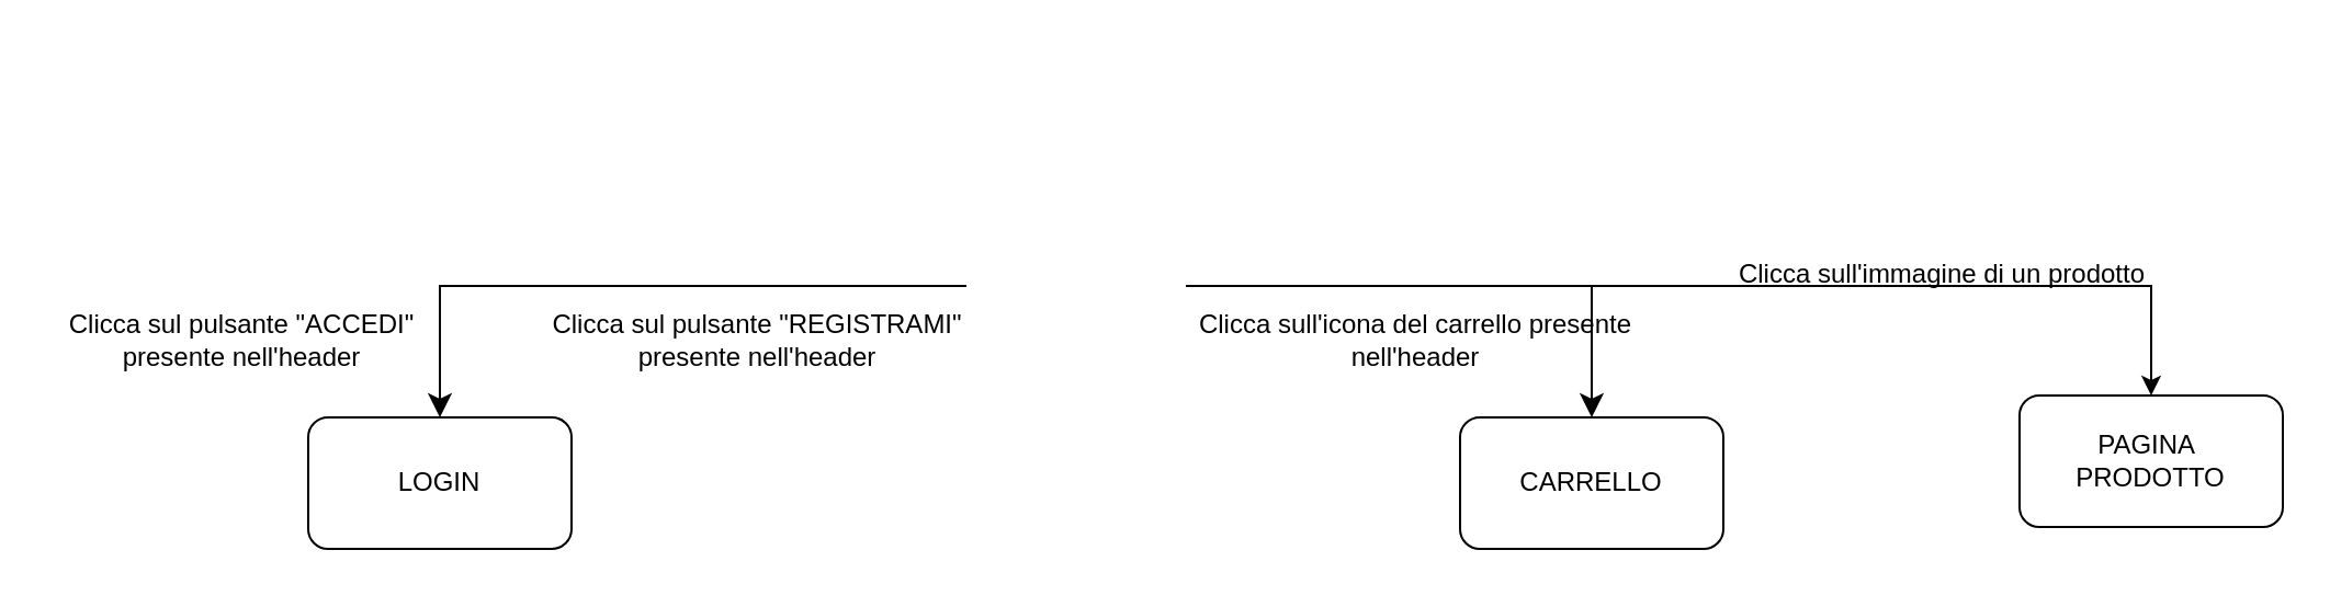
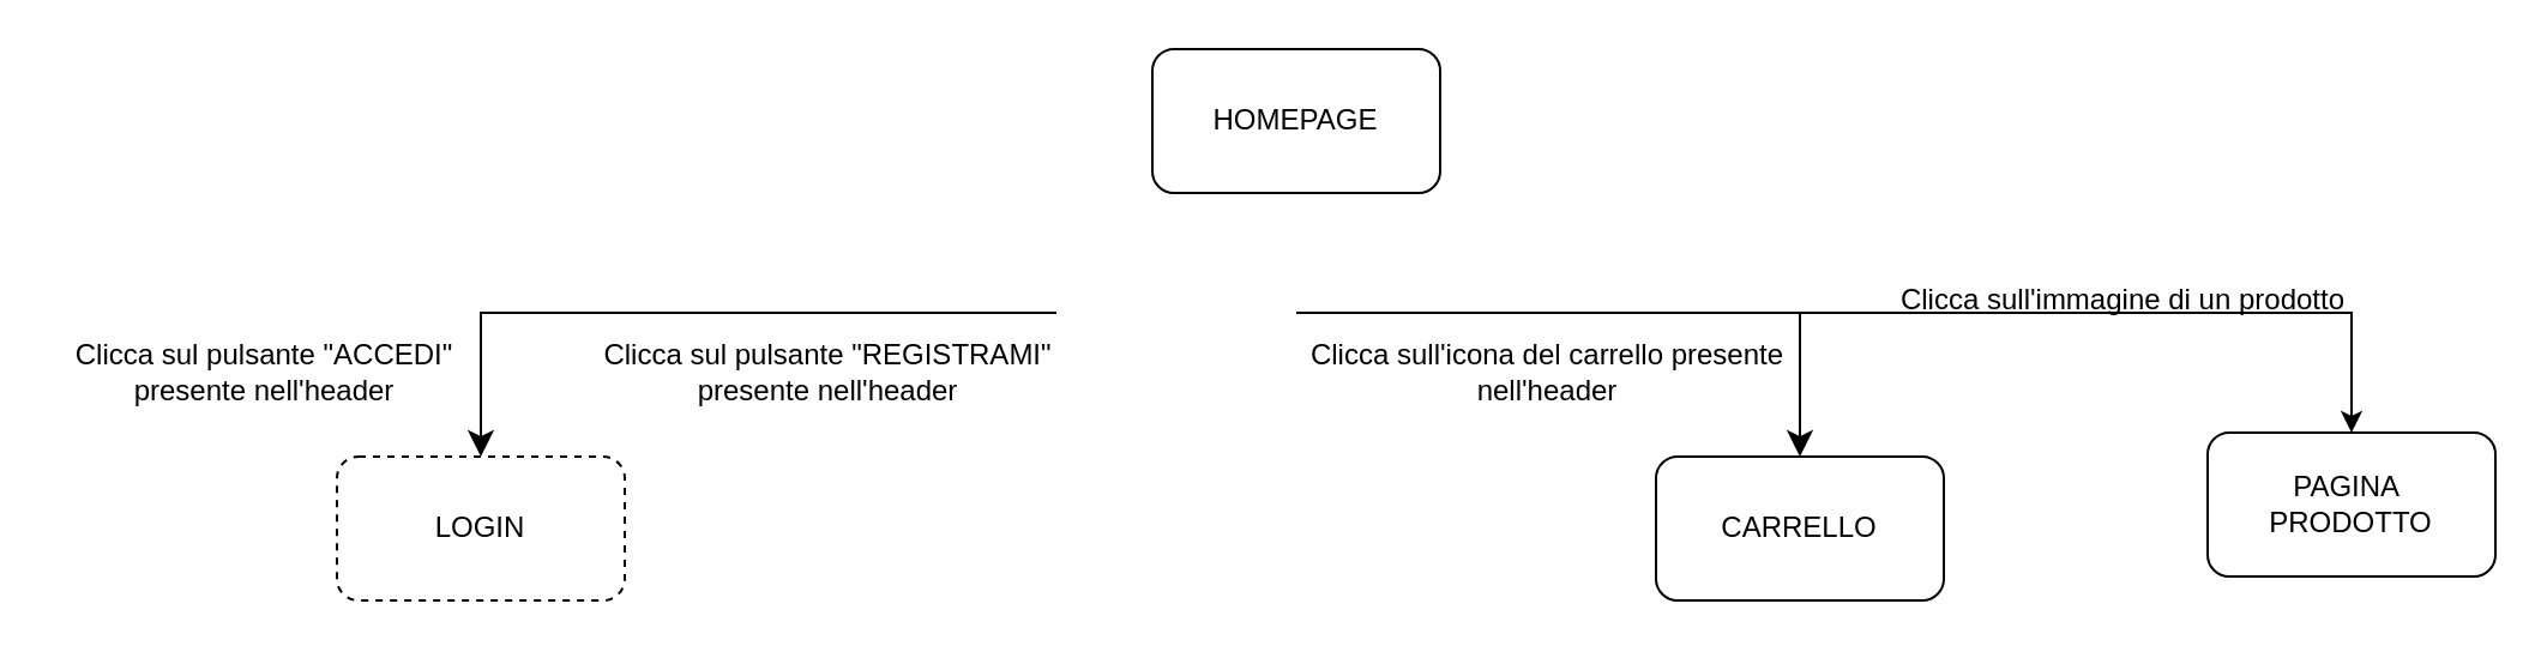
+ <mxCell id="2" value="HOMEPAGE" style="rounded=1;whiteSpace=wrap;html=1;" parent="1" vertex="1"><mxGeometry x="480" y="20" width="120" height="60" as="geometry" /></mxCell>
- <mxCell id="6" value="LOGIN" style="rounded=1;whiteSpace=wrap;html=1;" parent="1" vertex="1"><mxGeometry x="140" y="190" width="120" height="60" as="geometry" /></mxCell>
+ <mxCell id="6" value="LOGIN" style="rounded=1;whiteSpace=wrap;html=1;dashed=1;" parent="1" vertex="1"><mxGeometry x="140" y="190" width="120" height="60" as="geometry" /></mxCell>
- <mxCell id="4" value="CARRELLO" style="rounded=1;whiteSpace=wrap;html=1;" parent="1" vertex="1"><mxGeometry x="665" y="190" width="120" height="60" as="geometry" /></mxCell>
+ <mxCell id="4" value="CARRELLO" style="rounded=1;whiteSpace=wrap;html=1;" parent="1" vertex="1"><mxGeometry x="690" y="190" width="120" height="60" as="geometry" /></mxCell>
